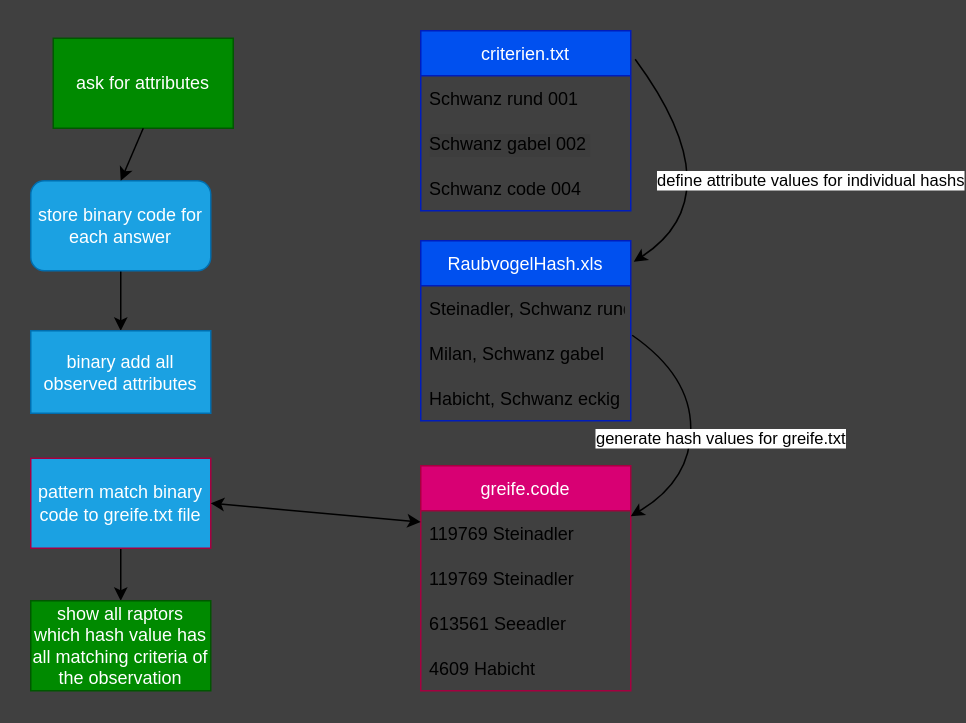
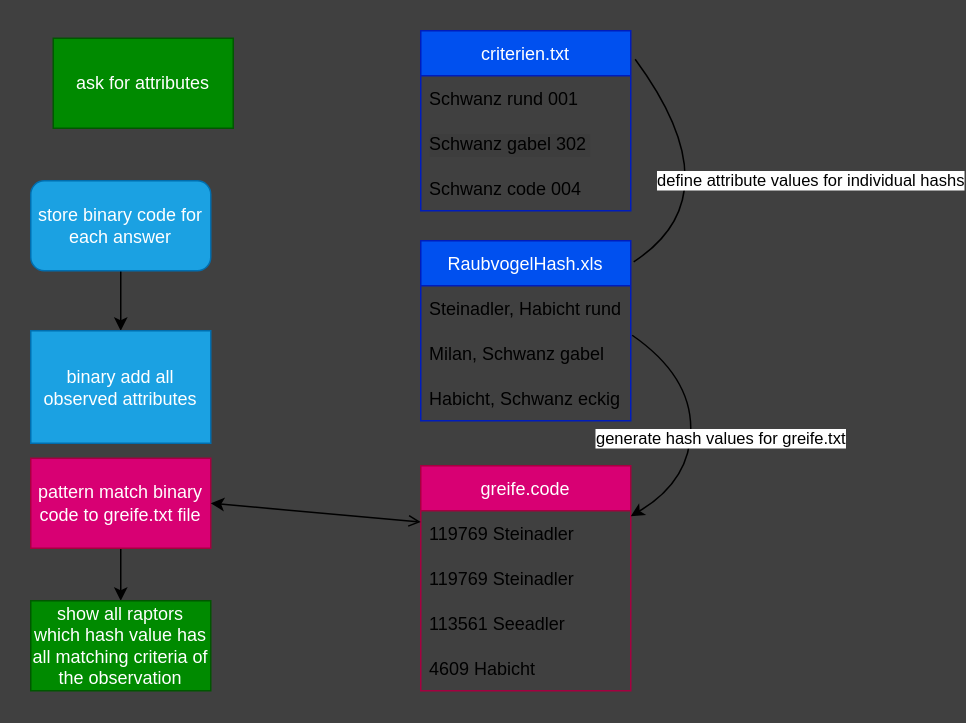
- <mxCell id="5" value="Schwanz gabel 002" style="text;strokeColor=none;fillColor=none;align=left;verticalAlign=middle;spacingLeft=4;spacingRight=4;overflow=hidden;points=[[0,0.5],[1,0.5]];portConstraint=eastwest;rotatable=0;labelBackgroundColor=#3D3D3D;" parent="3" vertex="1"><mxGeometry y="60" width="140" height="30" as="geometry" /></mxCell>
+ <mxCell id="5" value="Schwanz gabel 302" style="text;strokeColor=none;fillColor=none;align=left;verticalAlign=middle;spacingLeft=4;spacingRight=4;overflow=hidden;points=[[0,0.5],[1,0.5]];portConstraint=eastwest;rotatable=0;labelBackgroundColor=#3D3D3D;" parent="3" vertex="1"><mxGeometry y="60" width="140" height="30" as="geometry" /></mxCell>
- <mxCell id="24" value="" style="endArrow=classic;html=1;exitX=0.5;exitY=1;exitDx=0;exitDy=0;entryX=0.5;entryY=0;entryDx=0;entryDy=0;" parent="1" source="2" target="19" edge="1"><mxGeometry width="50" height="50" relative="1" as="geometry"><mxPoint x="340" y="200" as="sourcePoint" /><mxPoint x="390" y="150" as="targetPoint" /></mxGeometry></mxCell>
- <mxCell id="17" value="define attribute values for individual hashs" style="curved=1;endArrow=classic;html=1;exitX=1.021;exitY=0.158;exitDx=0;exitDy=0;exitPerimeter=0;entryX=1.014;entryY=0.117;entryDx=0;entryDy=0;entryPerimeter=0;" parent="1" source="3" target="12" edge="1"><mxGeometry x="0.165" y="51" width="50" height="50" relative="1" as="geometry"><mxPoint x="260" y="230" as="sourcePoint" /><mxPoint x="310" y="180" as="targetPoint" /><Array as="points"><mxPoint x="490" y="130" /></Array><mxPoint x="22" y="-53" as="offset" /></mxGeometry></mxCell>
+ <mxCell id="17" value="define attribute values for individual hashs" style="curved=1;endArrow=none;html=1;exitX=1.021;exitY=0.158;exitDx=0;exitDy=0;exitPerimeter=0;entryX=1.014;entryY=0.117;entryDx=0;entryDy=0;entryPerimeter=0;" parent="1" source="3" target="12" edge="1"><mxGeometry x="0.165" y="51" width="50" height="50" relative="1" as="geometry"><mxPoint x="260" y="230" as="sourcePoint" /><mxPoint x="310" y="180" as="targetPoint" /><Array as="points"><mxPoint x="490" y="130" /></Array><mxPoint x="22" y="-53" as="offset" /></mxGeometry></mxCell>
- <mxCell id="13" value="Steinadler, Schwanz rund" style="text;strokeColor=none;fillColor=none;align=left;verticalAlign=middle;spacingLeft=4;spacingRight=4;overflow=hidden;points=[[0,0.5],[1,0.5]];portConstraint=eastwest;rotatable=0;" parent="12" vertex="1"><mxGeometry y="30" width="140" height="30" as="geometry" /></mxCell>
+ <mxCell id="13" value="Steinadler, Habicht rund" style="text;strokeColor=none;fillColor=none;align=left;verticalAlign=middle;spacingLeft=4;spacingRight=4;overflow=hidden;points=[[0,0.5],[1,0.5]];portConstraint=eastwest;rotatable=0;" parent="12" vertex="1"><mxGeometry y="30" width="140" height="30" as="geometry" /></mxCell>
- <mxCell id="20" value="binary add all observed attributes" style="rounded=0;whiteSpace=wrap;html=1;fillColor=#1ba1e2;fontColor=#ffffff;strokeColor=#006EAF;" parent="1" vertex="1"><mxGeometry x="20" y="220" width="120" height="55" as="geometry" /></mxCell>
+ <mxCell id="20" value="binary add all observed attributes" style="rounded=0;whiteSpace=wrap;html=1;fillColor=#1ba1e2;fontColor=#ffffff;strokeColor=#006EAF;" parent="1" vertex="1"><mxGeometry x="20" y="220" width="120" height="75" as="geometry" /></mxCell>
- <mxCell id="22" value="pattern match binary code to greife.txt file" style="rounded=0;whiteSpace=wrap;html=1;fillColor=#1ba1e2;fontColor=#ffffff;strokeColor=#A50040;" parent="1" vertex="1"><mxGeometry x="20" y="305" width="120" height="60" as="geometry" /></mxCell>
+ <mxCell id="22" value="pattern match binary code to greife.txt file" style="rounded=0;whiteSpace=wrap;html=1;fillColor=#d80073;fontColor=#ffffff;strokeColor=#A50040;" parent="1" vertex="1"><mxGeometry x="20" y="305" width="120" height="60" as="geometry" /></mxCell>
- <mxCell id="25" value="" style="endArrow=classic;startArrow=classic;html=1;entryX=0;entryY=0.25;entryDx=0;entryDy=0;exitX=1;exitY=0.5;exitDx=0;exitDy=0;" parent="1" source="22" target="7" edge="1"><mxGeometry width="50" height="50" relative="1" as="geometry"><mxPoint x="140" y="360" as="sourcePoint" /><mxPoint x="190" y="310" as="targetPoint" /></mxGeometry></mxCell>
+ <mxCell id="25" value="" style="endArrow=open;startArrow=classic;html=1;entryX=0;entryY=0.25;entryDx=0;entryDy=0;exitX=1;exitY=0.5;exitDx=0;exitDy=0;" parent="1" source="22" target="7" edge="1"><mxGeometry width="50" height="50" relative="1" as="geometry"><mxPoint x="140" y="360" as="sourcePoint" /><mxPoint x="190" y="310" as="targetPoint" /></mxGeometry></mxCell>
- <mxCell id="10" value="613561 Seeadler" style="text;strokeColor=none;fillColor=none;align=left;verticalAlign=middle;spacingLeft=4;spacingRight=4;overflow=hidden;points=[[0,0.5],[1,0.5]];portConstraint=eastwest;rotatable=0;" parent="7" vertex="1"><mxGeometry y="90" width="140" height="30" as="geometry" /></mxCell>
+ <mxCell id="10" value="113561 Seeadler" style="text;strokeColor=none;fillColor=none;align=left;verticalAlign=middle;spacingLeft=4;spacingRight=4;overflow=hidden;points=[[0,0.5],[1,0.5]];portConstraint=eastwest;rotatable=0;" parent="7" vertex="1"><mxGeometry y="90" width="140" height="30" as="geometry" /></mxCell>
